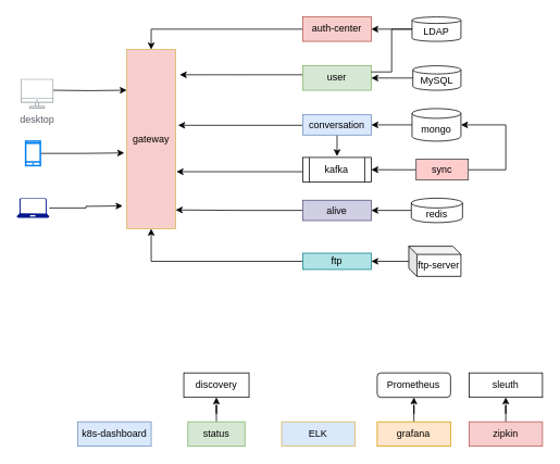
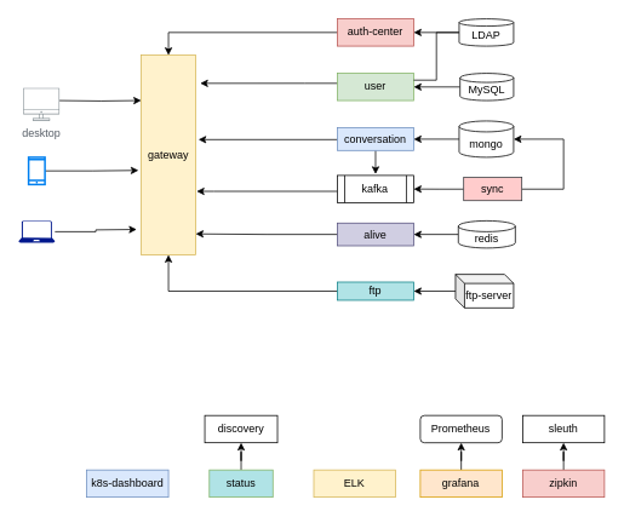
- <mxCell id="2" value="gateway" style="rounded=0;whiteSpace=wrap;html=1;fillColor=#f8cecc;strokeColor=#d6b656;" parent="1" vertex="1"><mxGeometry x="155" y="60" width="60" height="220" as="geometry" /></mxCell>
+ <mxCell id="2" value="gateway" style="rounded=0;whiteSpace=wrap;html=1;fillColor=#fff2cc;strokeColor=#d6b656;" parent="1" vertex="1"><mxGeometry x="155" y="60" width="60" height="220" as="geometry" /></mxCell>
- <mxCell id="32" value="status" style="rounded=0;whiteSpace=wrap;html=1;fillColor=#d5e8d4;strokeColor=#82b366;" parent="1" vertex="1"><mxGeometry x="230" y="517" width="70" height="30" as="geometry" /></mxCell>
+ <mxCell id="32" value="status" style="rounded=0;whiteSpace=wrap;html=1;fillColor=#b0e3e6;strokeColor=#82b366;" parent="1" vertex="1"><mxGeometry x="230" y="517" width="70" height="30" as="geometry" /></mxCell>
- <mxCell id="39" value="ELK" style="rounded=0;whiteSpace=wrap;html=1;fillColor=#dae8fc;strokeColor=#d6b656;" parent="1" vertex="1"><mxGeometry x="345" y="517" width="90" height="30" as="geometry" /></mxCell>
+ <mxCell id="39" value="ELK" style="rounded=0;whiteSpace=wrap;html=1;fillColor=#fff2cc;strokeColor=#d6b656;" parent="1" vertex="1"><mxGeometry x="345" y="517" width="90" height="30" as="geometry" /></mxCell>
